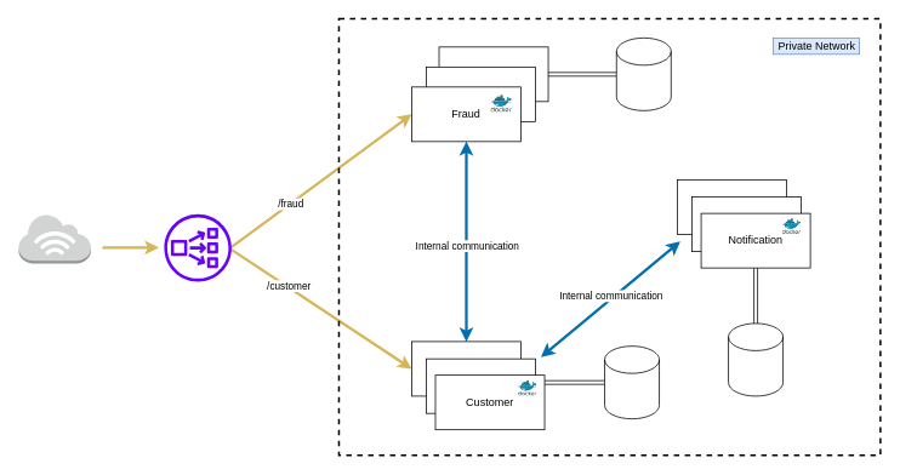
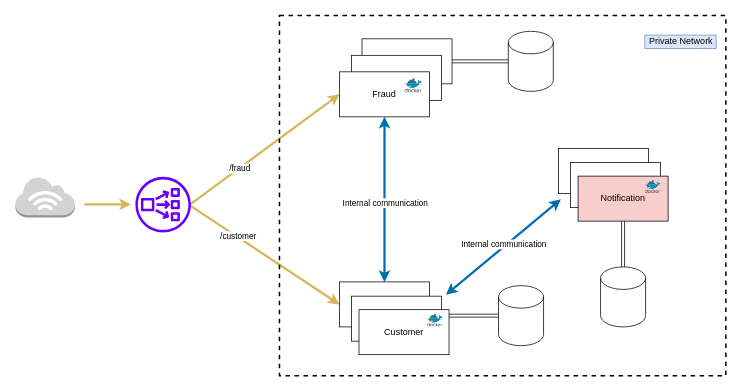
- <mxCell id="36" value="Private Network" style="text;html=1;align=center;verticalAlign=middle;resizable=0;points=[];autosize=1;strokeColor=#6c8ebf;fillColor=#dae8fc;" parent="1" vertex="1"><mxGeometry x="849" y="41" width="95" height="18" as="geometry" /></mxCell>
+ <mxCell id="36" value="Private Network" style="text;html=1;align=center;verticalAlign=middle;resizable=0;points=[];autosize=1;strokeColor=#6c8ebf;fillColor=#dae8fc;" parent="1" vertex="1"><mxGeometry x="859" y="46" width="95" height="18" as="geometry" /></mxCell>
- <mxCell id="31" value="Notification" style="rounded=0;whiteSpace=wrap;html=1;" parent="1" vertex="1"><mxGeometry x="770" y="234" width="120" height="60" as="geometry" /></mxCell>
+ <mxCell id="31" value="Notification" style="rounded=0;whiteSpace=wrap;html=1;fillColor=#f8cecc;" parent="1" vertex="1"><mxGeometry x="770" y="234" width="120" height="60" as="geometry" /></mxCell>
